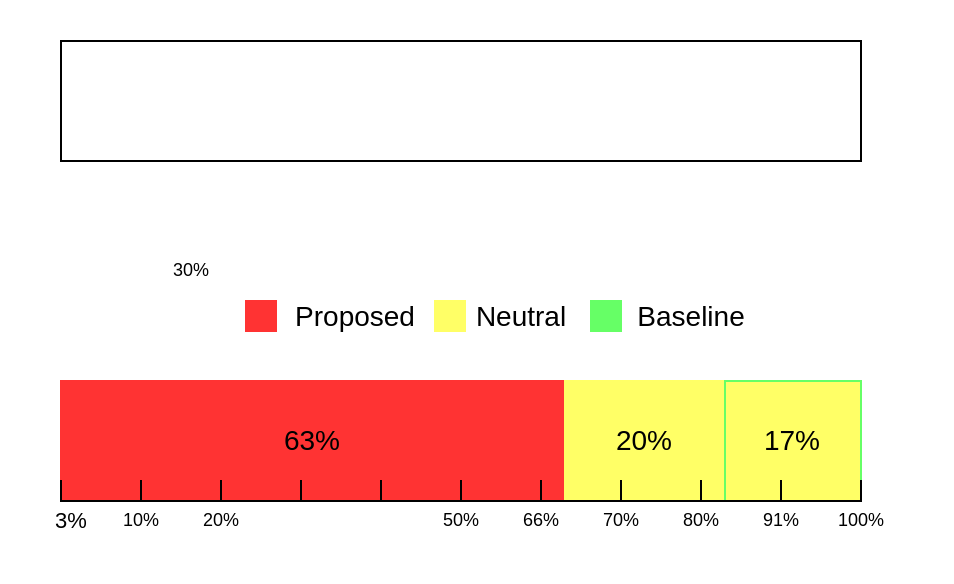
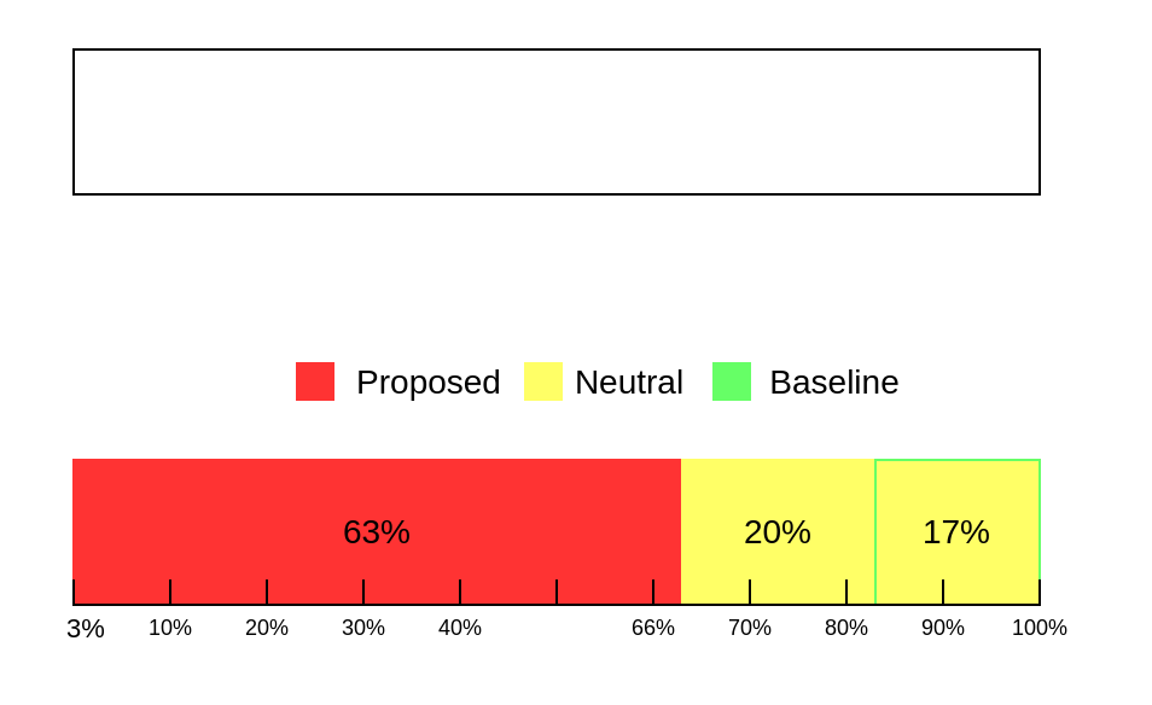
- <mxCell id="25" value="30%" style="text;html=1;resizable=0;autosize=1;align=center;verticalAlign=middle;points=[];fillColor=none;strokeColor=none;rounded=0;fontColor=#000000;fontSize=9;" vertex="1" parent="1"><mxGeometry x="75" y="125" width="40" height="20" as="geometry" /></mxCell>
+ <mxCell id="25" value="30%" style="text;html=1;resizable=0;autosize=1;align=center;verticalAlign=middle;points=[];fillColor=none;strokeColor=none;rounded=0;fontColor=#000000;fontSize=9;" vertex="1" parent="1"><mxGeometry x="130" y="250" width="40" height="20" as="geometry" /></mxCell>
+ <mxCell id="26" value="40%" style="text;html=1;resizable=0;autosize=1;align=center;verticalAlign=middle;points=[];fillColor=none;strokeColor=none;rounded=0;fontColor=#000000;fontSize=9;" vertex="1" parent="1"><mxGeometry x="170" y="250" width="40" height="20" as="geometry" /></mxCell>
- <mxCell id="27" value="50%" style="text;html=1;resizable=0;autosize=1;align=center;verticalAlign=middle;points=[];fillColor=none;strokeColor=none;rounded=0;fontColor=#000000;fontSize=9;" vertex="1" parent="1"><mxGeometry x="210" y="250" width="40" height="20" as="geometry" /></mxCell>
- <mxCell id="31" value="91%" style="text;html=1;resizable=0;autosize=1;align=center;verticalAlign=middle;points=[];fillColor=none;strokeColor=none;rounded=0;fontColor=#000000;fontSize=9;" vertex="1" parent="1"><mxGeometry x="370" y="250" width="40" height="20" as="geometry" /></mxCell>
+ <mxCell id="31" value="90%" style="text;html=1;resizable=0;autosize=1;align=center;verticalAlign=middle;points=[];fillColor=none;strokeColor=none;rounded=0;fontColor=#000000;fontSize=9;" vertex="1" parent="1"><mxGeometry x="370" y="250" width="40" height="20" as="geometry" /></mxCell>
